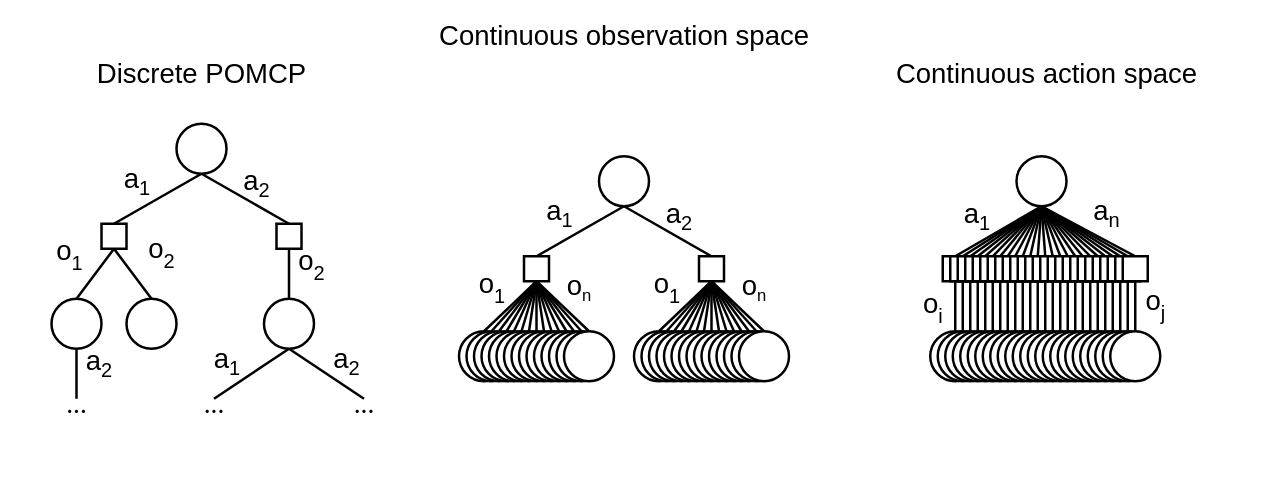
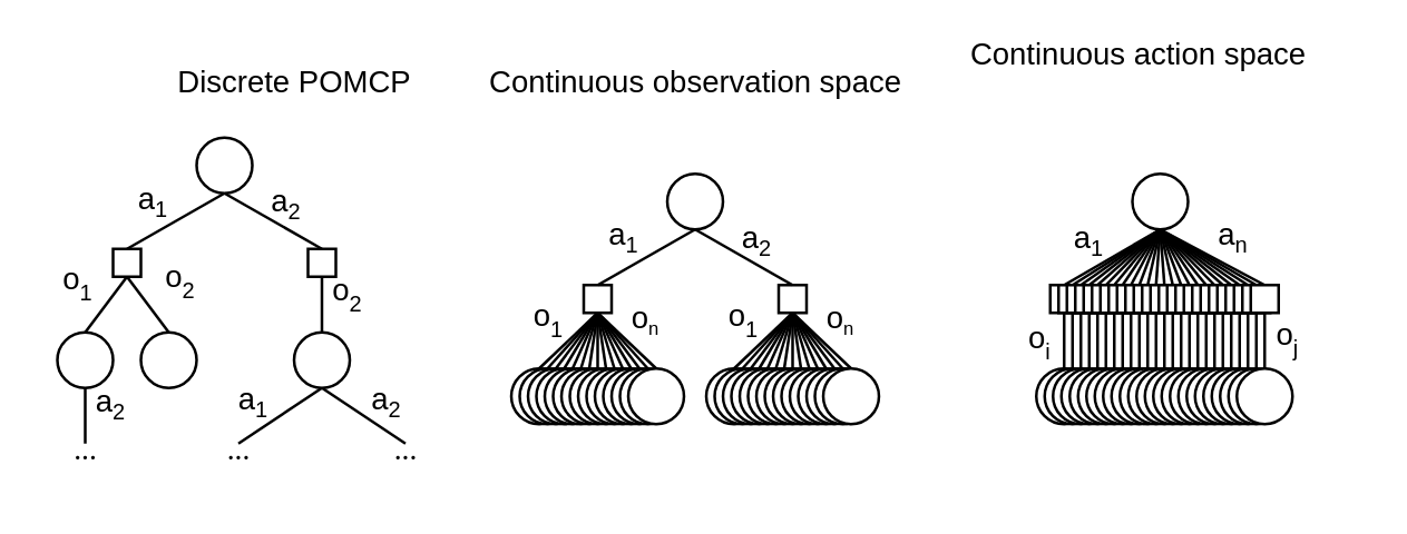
- <mxCell id="54" value="Continuous observation space" style="text;html=1;align=center;verticalAlign=middle;resizable=0;points=[];autosize=1;strokeColor=none;fillColor=none;fontSize=11;" vertex="1" parent="1"><mxGeometry x="169.5" y="5" width="159" height="18" as="geometry" /></mxCell>
+ <mxCell id="54" value="Continuous observation space" style="text;html=1;align=center;verticalAlign=middle;resizable=0;points=[];autosize=1;strokeColor=none;fillColor=none;fontSize=11;" vertex="1" parent="1"><mxGeometry x="169.5" y="20" width="159" height="18" as="geometry" /></mxCell>
- <mxCell id="32" value="Discrete POMCP" style="text;html=1;align=center;verticalAlign=middle;resizable=0;points=[];autosize=1;strokeColor=none;fillColor=none;fontSize=11;" vertex="1" parent="1"><mxGeometry x="32.5" y="20" width="95" height="18" as="geometry" /></mxCell>
+ <mxCell id="32" value="Discrete POMCP" style="text;html=1;align=center;verticalAlign=middle;resizable=0;points=[];autosize=1;strokeColor=none;fillColor=none;fontSize=11;" vertex="1" parent="1"><mxGeometry x="57.5" y="20" width="95" height="18" as="geometry" /></mxCell>
- <mxCell id="126" value="Continuous action space" style="text;html=1;align=center;verticalAlign=middle;resizable=0;points=[];autosize=1;strokeColor=none;fillColor=none;fontSize=11;" vertex="1" parent="1"><mxGeometry x="352" y="20" width="131" height="18" as="geometry" /></mxCell>
+ <mxCell id="126" value="Continuous action space" style="text;html=1;align=center;verticalAlign=middle;resizable=0;points=[];autosize=1;strokeColor=none;fillColor=none;fontSize=11;" vertex="1" parent="1"><mxGeometry x="342" y="10" width="131" height="18" as="geometry" /></mxCell>
